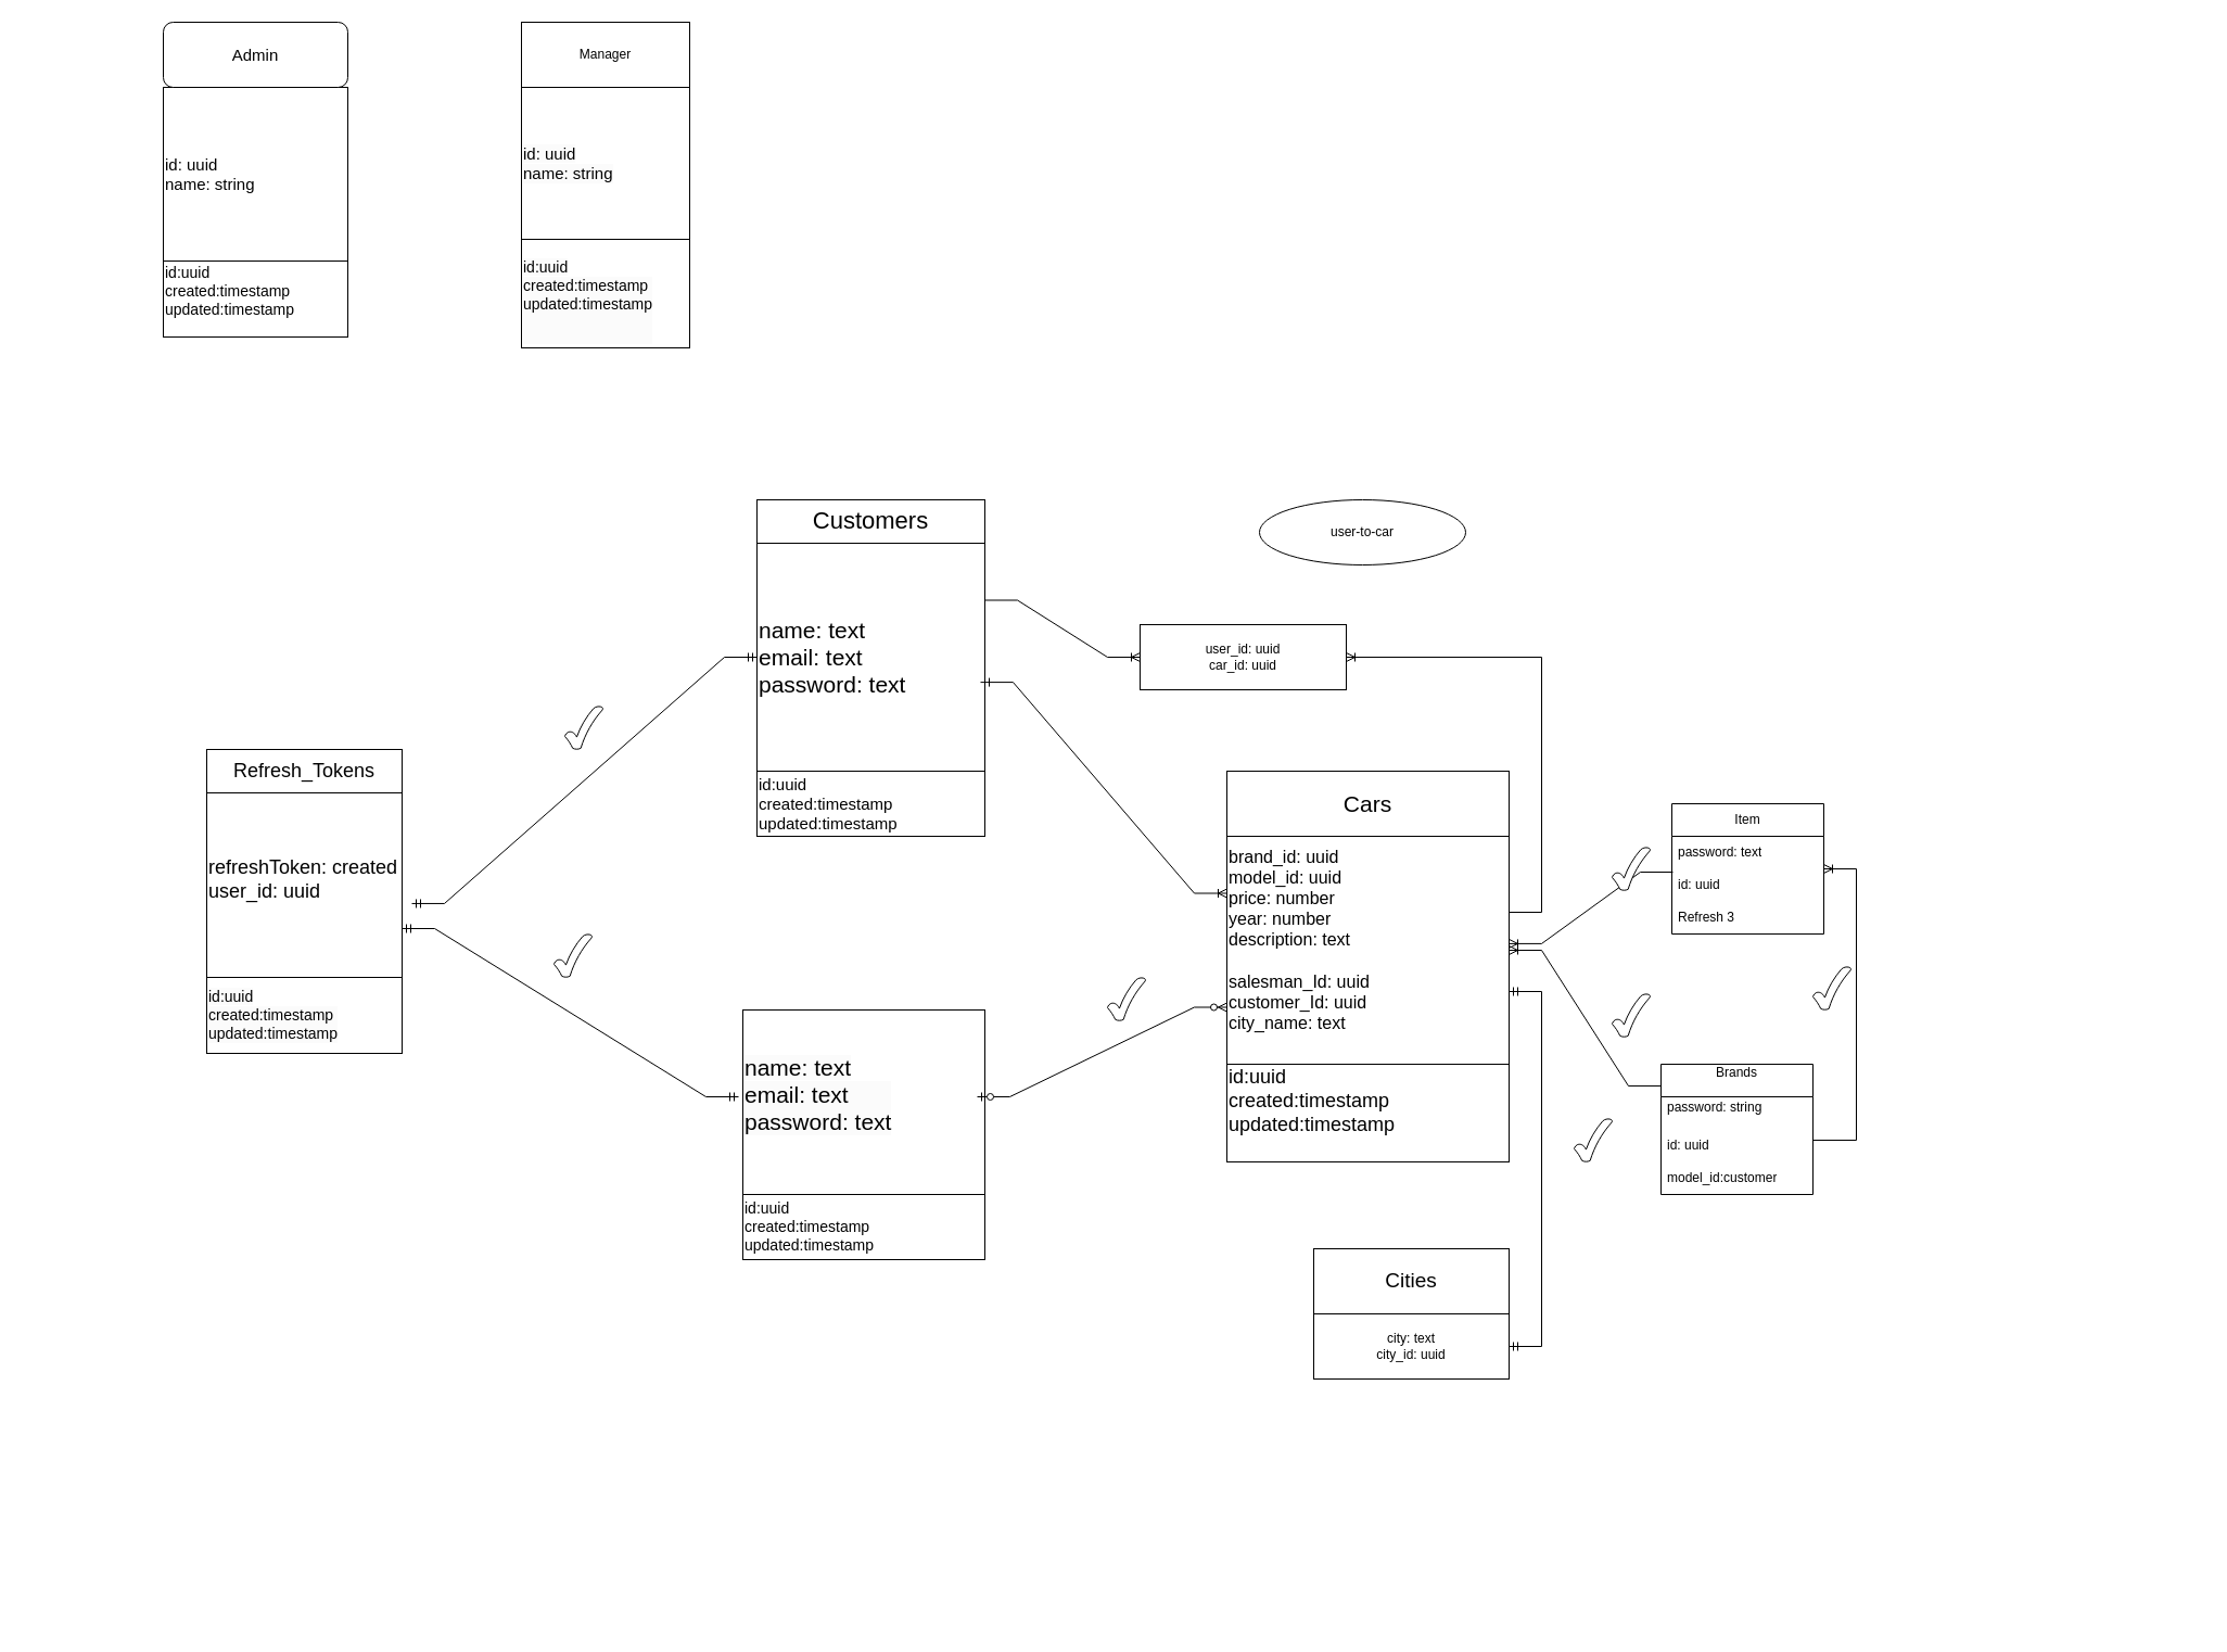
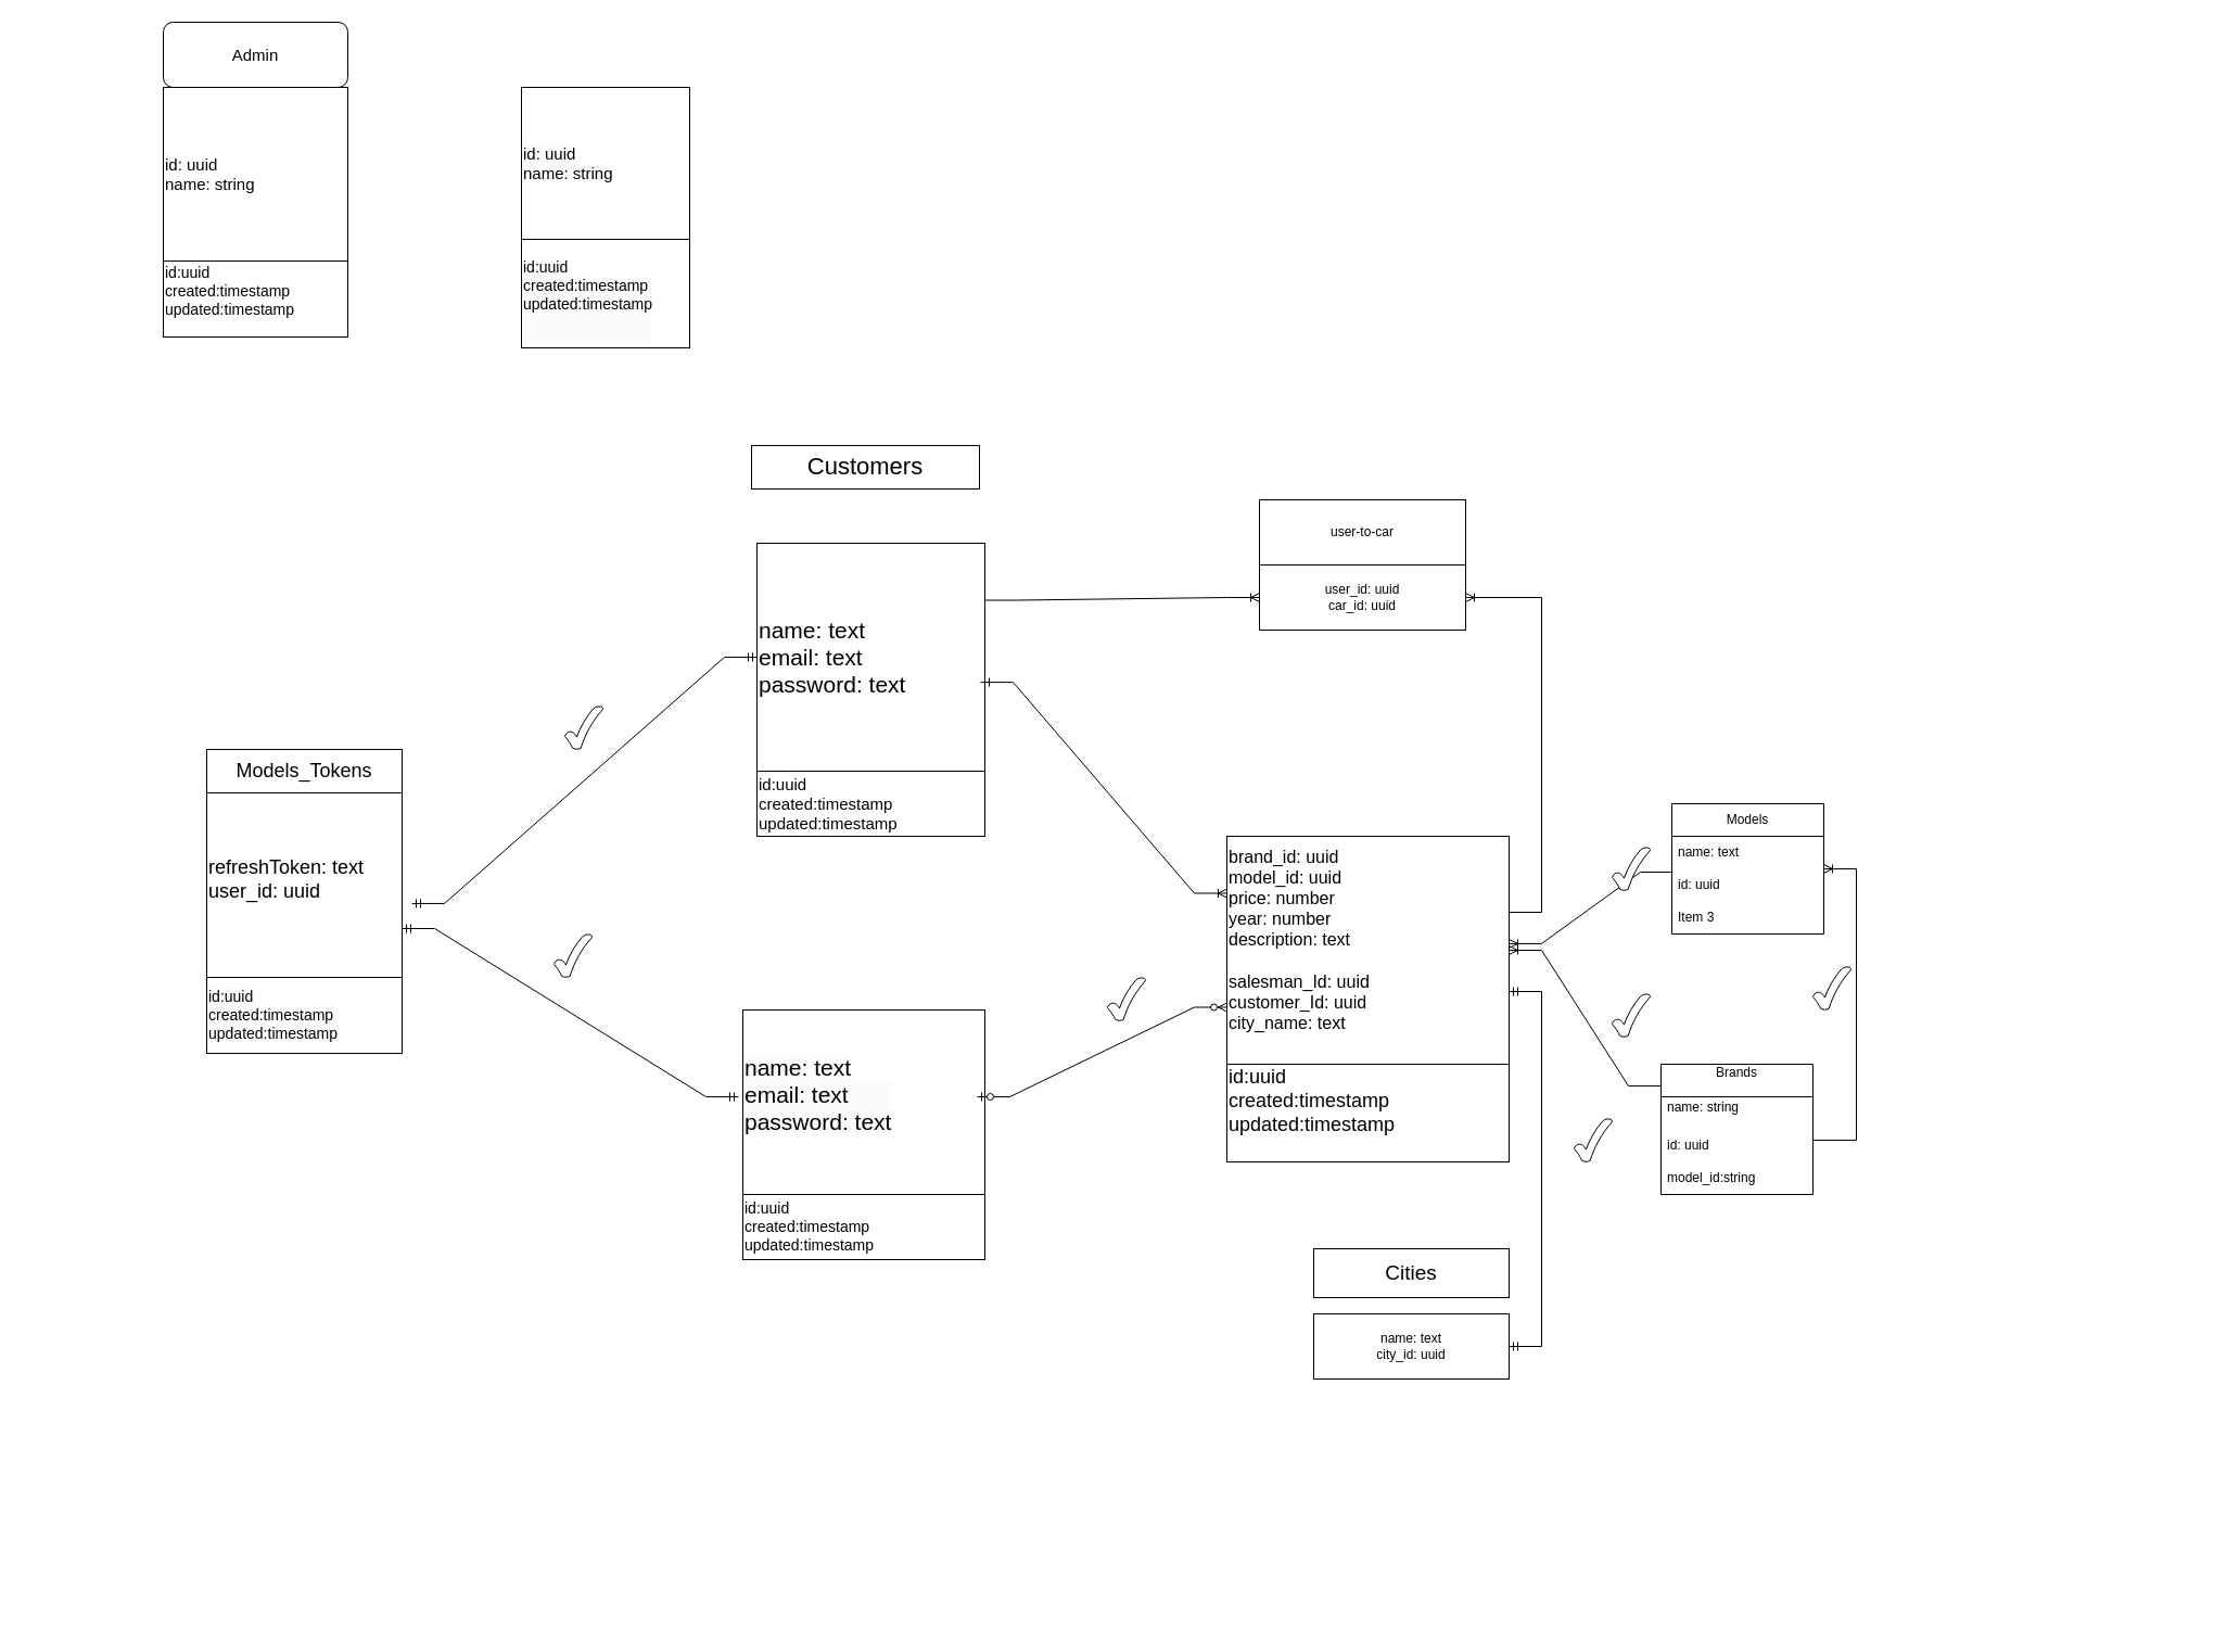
- <mxCell id="30" value="Manager" style="rounded=0;whiteSpace=wrap;html=1;" parent="1" vertex="1"><mxGeometry x="480" y="20" width="155" height="60" as="geometry" /></mxCell>
- <mxCell id="4" value="Customers" style="rounded=0;whiteSpace=wrap;html=1;fontSize=22;" parent="1" vertex="1"><mxGeometry x="697" y="460" width="210" height="40" as="geometry" /></mxCell>
+ <mxCell id="4" value="Customers" style="rounded=0;whiteSpace=wrap;html=1;fontSize=22;" parent="1" vertex="1"><mxGeometry x="692" y="410" width="210" height="40" as="geometry" /></mxCell>
- <mxCell id="18" value="user-to-car" style="ellipse;whiteSpace=wrap;html=1;labelBackgroundColor=none;" parent="1" vertex="1"><mxGeometry x="1160" y="460" width="190" height="60" as="geometry" /></mxCell>
+ <mxCell id="18" value="user-to-car" style="whiteSpace=wrap;html=1;labelBackgroundColor=none;" parent="1" vertex="1"><mxGeometry x="1160" y="460" width="190" height="60" as="geometry" /></mxCell>
- <mxCell id="19" value="user_id: uuid&lt;div&gt;car_id: uuid&lt;/div&gt;" style="whiteSpace=wrap;html=1;labelBackgroundColor=none;" parent="1" vertex="1"><mxGeometry x="1050" y="575" width="190" height="60" as="geometry" /></mxCell>
+ <mxCell id="19" value="user_id: uuid&lt;div&gt;car_id: uuid&lt;/div&gt;" style="whiteSpace=wrap;html=1;labelBackgroundColor=none;" parent="1" vertex="1"><mxGeometry x="1160" y="520" width="190" height="60" as="geometry" /></mxCell>
- <mxCell id="6" value="Refresh_Tokens" style="rounded=0;whiteSpace=wrap;html=1;fontSize=18;" parent="1" vertex="1"><mxGeometry x="190" y="690" width="180" height="40" as="geometry" /></mxCell>
+ <mxCell id="6" value="Models_Tokens" style="rounded=0;whiteSpace=wrap;html=1;fontSize=18;" parent="1" vertex="1"><mxGeometry x="190" y="690" width="180" height="40" as="geometry" /></mxCell>
- <mxCell id="10" value="Cars" style="rounded=0;whiteSpace=wrap;html=1;fontSize=21;" parent="1" vertex="1"><mxGeometry x="1130" y="710" width="260" height="60" as="geometry" /></mxCell>
- <mxCell id="34" value="Item" style="swimlane;fontStyle=0;childLayout=stackLayout;horizontal=1;startSize=30;horizontalStack=0;resizeParent=1;resizeParentMax=0;resizeLast=0;collapsible=1;marginBottom=0;whiteSpace=wrap;html=1;" vertex="1" parent="1"><mxGeometry x="1540" y="740" width="140" height="120" as="geometry" /></mxCell>
+ <mxCell id="34" value="Models" style="swimlane;fontStyle=0;childLayout=stackLayout;horizontal=1;startSize=30;horizontalStack=0;resizeParent=1;resizeParentMax=0;resizeLast=0;collapsible=1;marginBottom=0;whiteSpace=wrap;html=1;" vertex="1" parent="1"><mxGeometry x="1540" y="740" width="140" height="120" as="geometry" /></mxCell>
- <mxCell id="35" value="password: text" style="text;strokeColor=none;fillColor=none;align=left;verticalAlign=middle;spacingLeft=4;spacingRight=4;overflow=hidden;points=[[0,0.5],[1,0.5]];portConstraint=eastwest;rotatable=0;whiteSpace=wrap;html=1;" vertex="1" parent="34"><mxGeometry y="30" width="140" height="30" as="geometry" /></mxCell>
+ <mxCell id="35" value="name: text" style="text;strokeColor=none;fillColor=none;align=left;verticalAlign=middle;spacingLeft=4;spacingRight=4;overflow=hidden;points=[[0,0.5],[1,0.5]];portConstraint=eastwest;rotatable=0;whiteSpace=wrap;html=1;" vertex="1" parent="34"><mxGeometry y="30" width="140" height="30" as="geometry" /></mxCell>
- <mxCell id="5" value="refreshToken: created&lt;div&gt;user_id: uuid&lt;/div&gt;" style="whiteSpace=wrap;html=1;aspect=fixed;fontSize=18;align=left;" parent="1" vertex="1"><mxGeometry x="190" y="720" width="180" height="180" as="geometry" /></mxCell>
+ <mxCell id="5" value="refreshToken: text&lt;div&gt;user_id: uuid&lt;/div&gt;" style="whiteSpace=wrap;html=1;aspect=fixed;fontSize=18;align=left;" parent="1" vertex="1"><mxGeometry x="190" y="720" width="180" height="180" as="geometry" /></mxCell>
- <mxCell id="37" value="Refresh 3" style="text;strokeColor=none;fillColor=none;align=left;verticalAlign=middle;spacingLeft=4;spacingRight=4;overflow=hidden;points=[[0,0.5],[1,0.5]];portConstraint=eastwest;rotatable=0;whiteSpace=wrap;html=1;" vertex="1" parent="34"><mxGeometry y="90" width="140" height="30" as="geometry" /></mxCell>
+ <mxCell id="37" value="Item 3" style="text;strokeColor=none;fillColor=none;align=left;verticalAlign=middle;spacingLeft=4;spacingRight=4;overflow=hidden;points=[[0,0.5],[1,0.5]];portConstraint=eastwest;rotatable=0;whiteSpace=wrap;html=1;" vertex="1" parent="34"><mxGeometry y="90" width="140" height="30" as="geometry" /></mxCell>
- <mxCell id="39" value="password: string&lt;div&gt;&lt;br&gt;&lt;/div&gt;" style="text;strokeColor=none;fillColor=none;align=left;verticalAlign=middle;spacingLeft=4;spacingRight=4;overflow=hidden;points=[[0,0.5],[1,0.5]];portConstraint=eastwest;rotatable=0;whiteSpace=wrap;html=1;" vertex="1" parent="38"><mxGeometry y="30" width="140" height="30" as="geometry" /></mxCell>
+ <mxCell id="39" value="name: string&lt;div&gt;&lt;br&gt;&lt;/div&gt;" style="text;strokeColor=none;fillColor=none;align=left;verticalAlign=middle;spacingLeft=4;spacingRight=4;overflow=hidden;points=[[0,0.5],[1,0.5]];portConstraint=eastwest;rotatable=0;whiteSpace=wrap;html=1;" vertex="1" parent="38"><mxGeometry y="30" width="140" height="30" as="geometry" /></mxCell>
- <mxCell id="41" value="model_id:customer" style="text;strokeColor=none;fillColor=none;align=left;verticalAlign=middle;spacingLeft=4;spacingRight=4;overflow=hidden;points=[[0,0.5],[1,0.5]];portConstraint=eastwest;rotatable=0;whiteSpace=wrap;html=1;" vertex="1" parent="38"><mxGeometry y="90" width="140" height="30" as="geometry" /></mxCell>
+ <mxCell id="41" value="model_id:string" style="text;strokeColor=none;fillColor=none;align=left;verticalAlign=middle;spacingLeft=4;spacingRight=4;overflow=hidden;points=[[0,0.5],[1,0.5]];portConstraint=eastwest;rotatable=0;whiteSpace=wrap;html=1;" vertex="1" parent="38"><mxGeometry y="90" width="140" height="30" as="geometry" /></mxCell>
- <mxCell id="13" value="&lt;font style=&quot;font-size: 19px;&quot;&gt;Cities&lt;/font&gt;" style="whiteSpace=wrap;html=1;" parent="1" vertex="1"><mxGeometry x="1210" y="1150" width="180" height="60" as="geometry" /></mxCell>
+ <mxCell id="13" value="&lt;font style=&quot;font-size: 19px;&quot;&gt;Cities&lt;/font&gt;" style="whiteSpace=wrap;html=1;" parent="1" vertex="1"><mxGeometry x="1210" y="1150" width="180" height="45" as="geometry" /></mxCell>
- <mxCell id="14" value="city: text&lt;div&gt;city_id: uuid&lt;/div&gt;" style="whiteSpace=wrap;html=1;" parent="1" vertex="1"><mxGeometry x="1210" y="1210" width="180" height="60" as="geometry" /></mxCell>
+ <mxCell id="14" value="name: text&lt;div&gt;city_id: uuid&lt;/div&gt;" style="whiteSpace=wrap;html=1;" parent="1" vertex="1"><mxGeometry x="1210" y="1210" width="180" height="60" as="geometry" /></mxCell>
